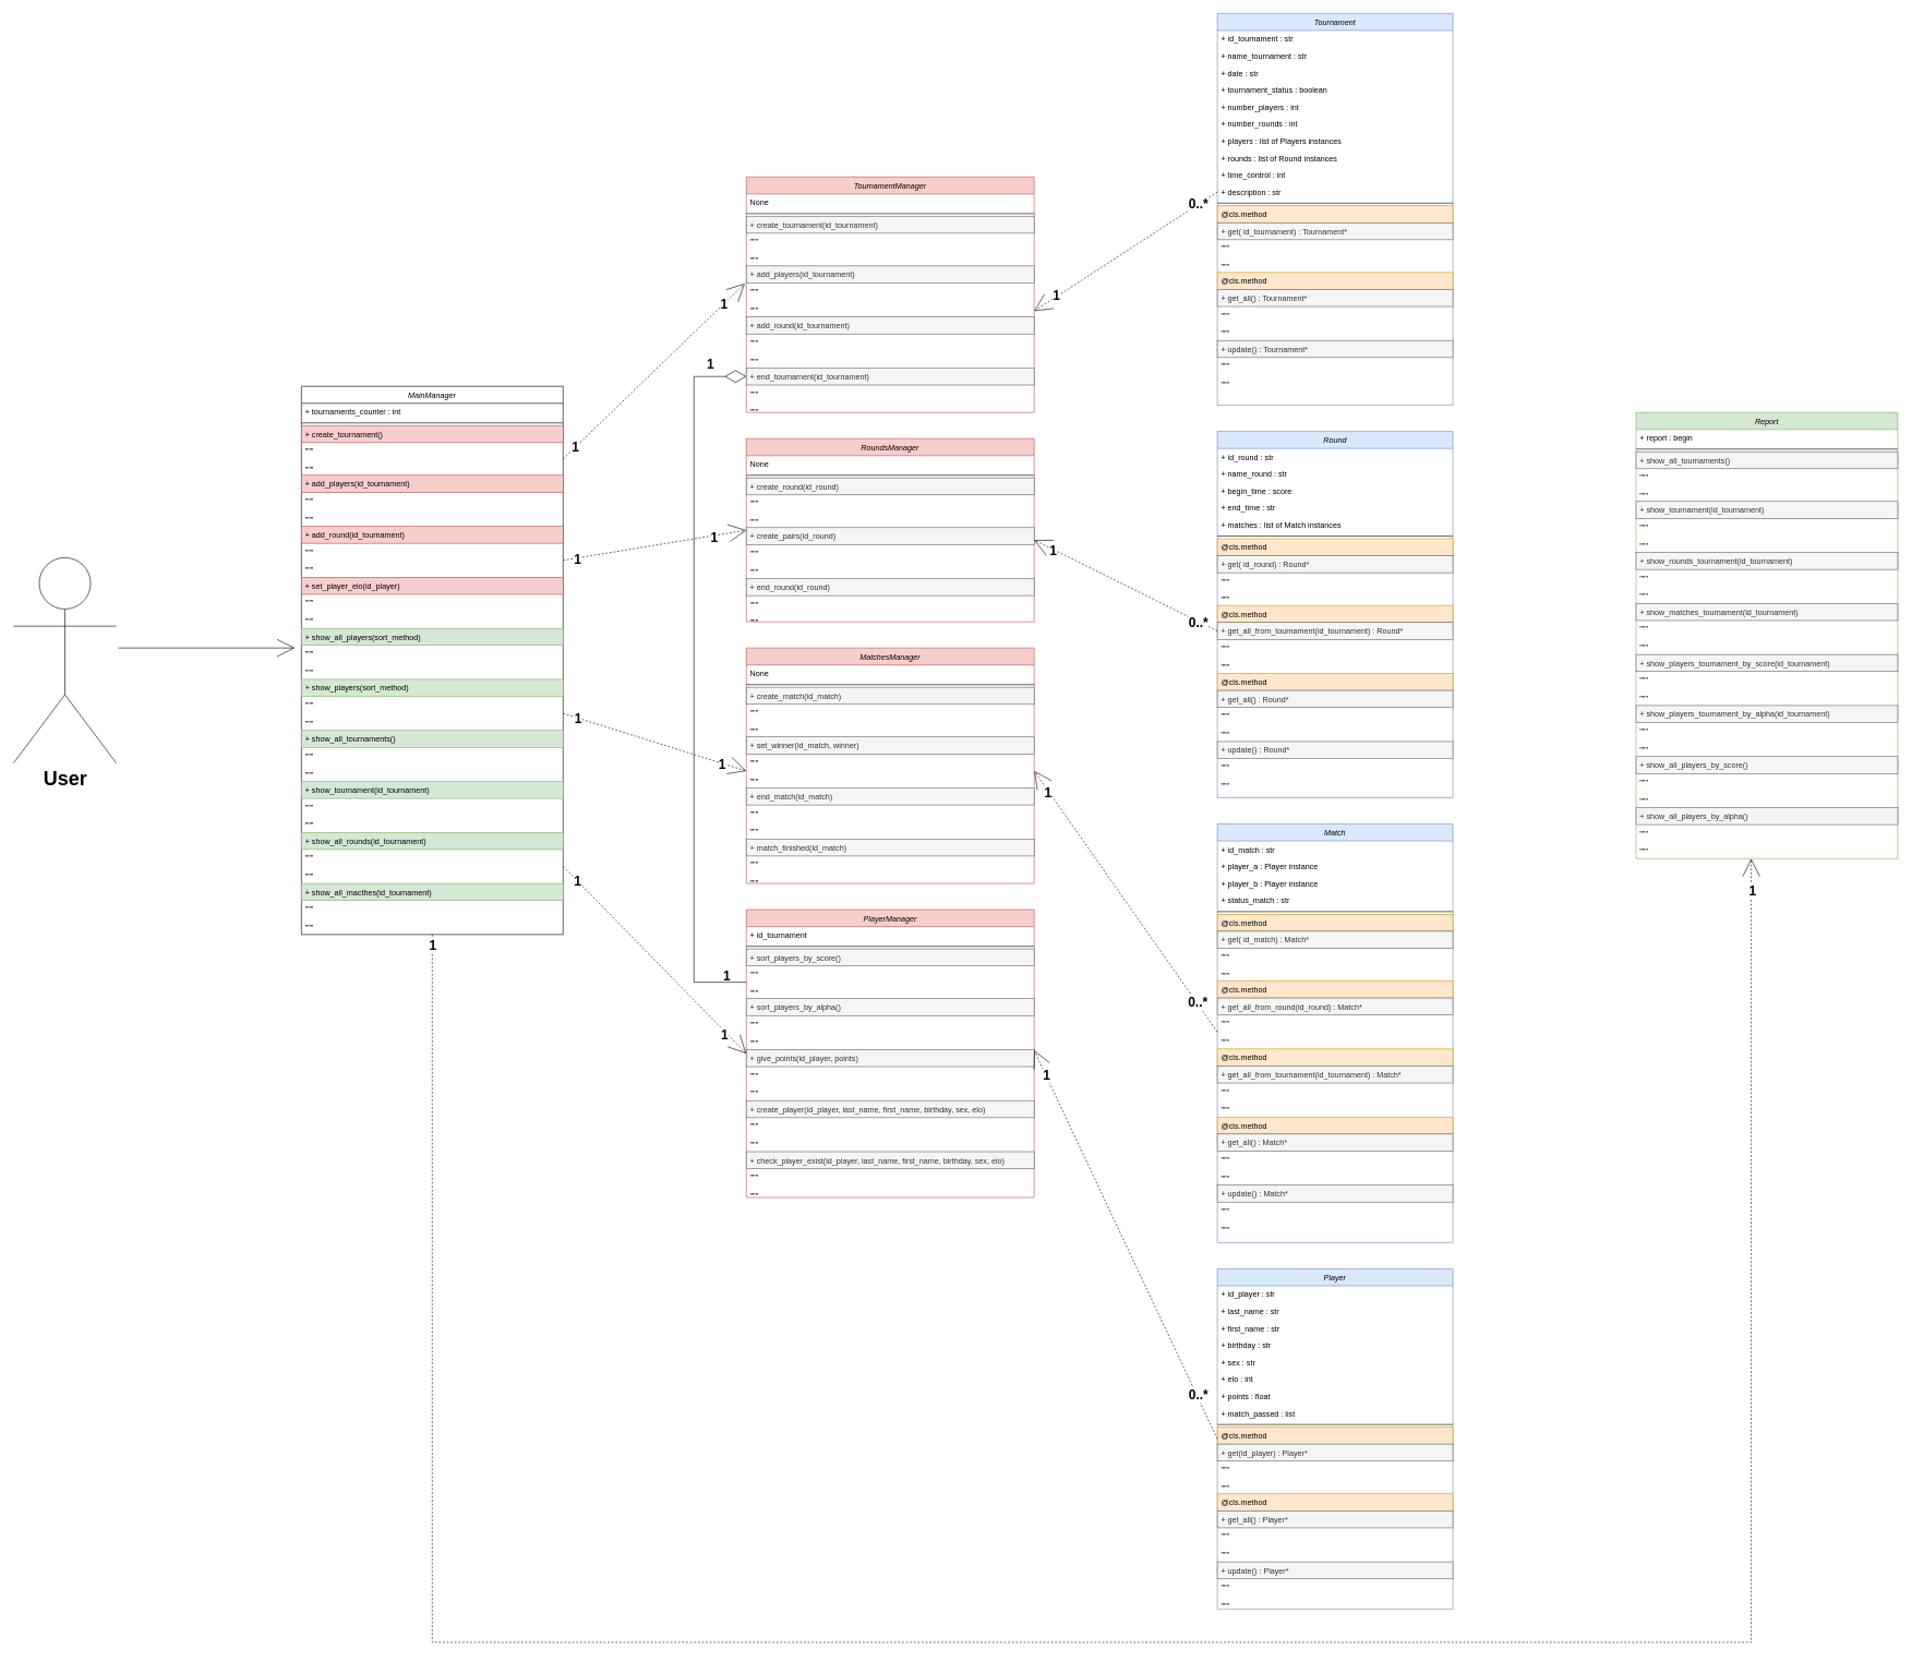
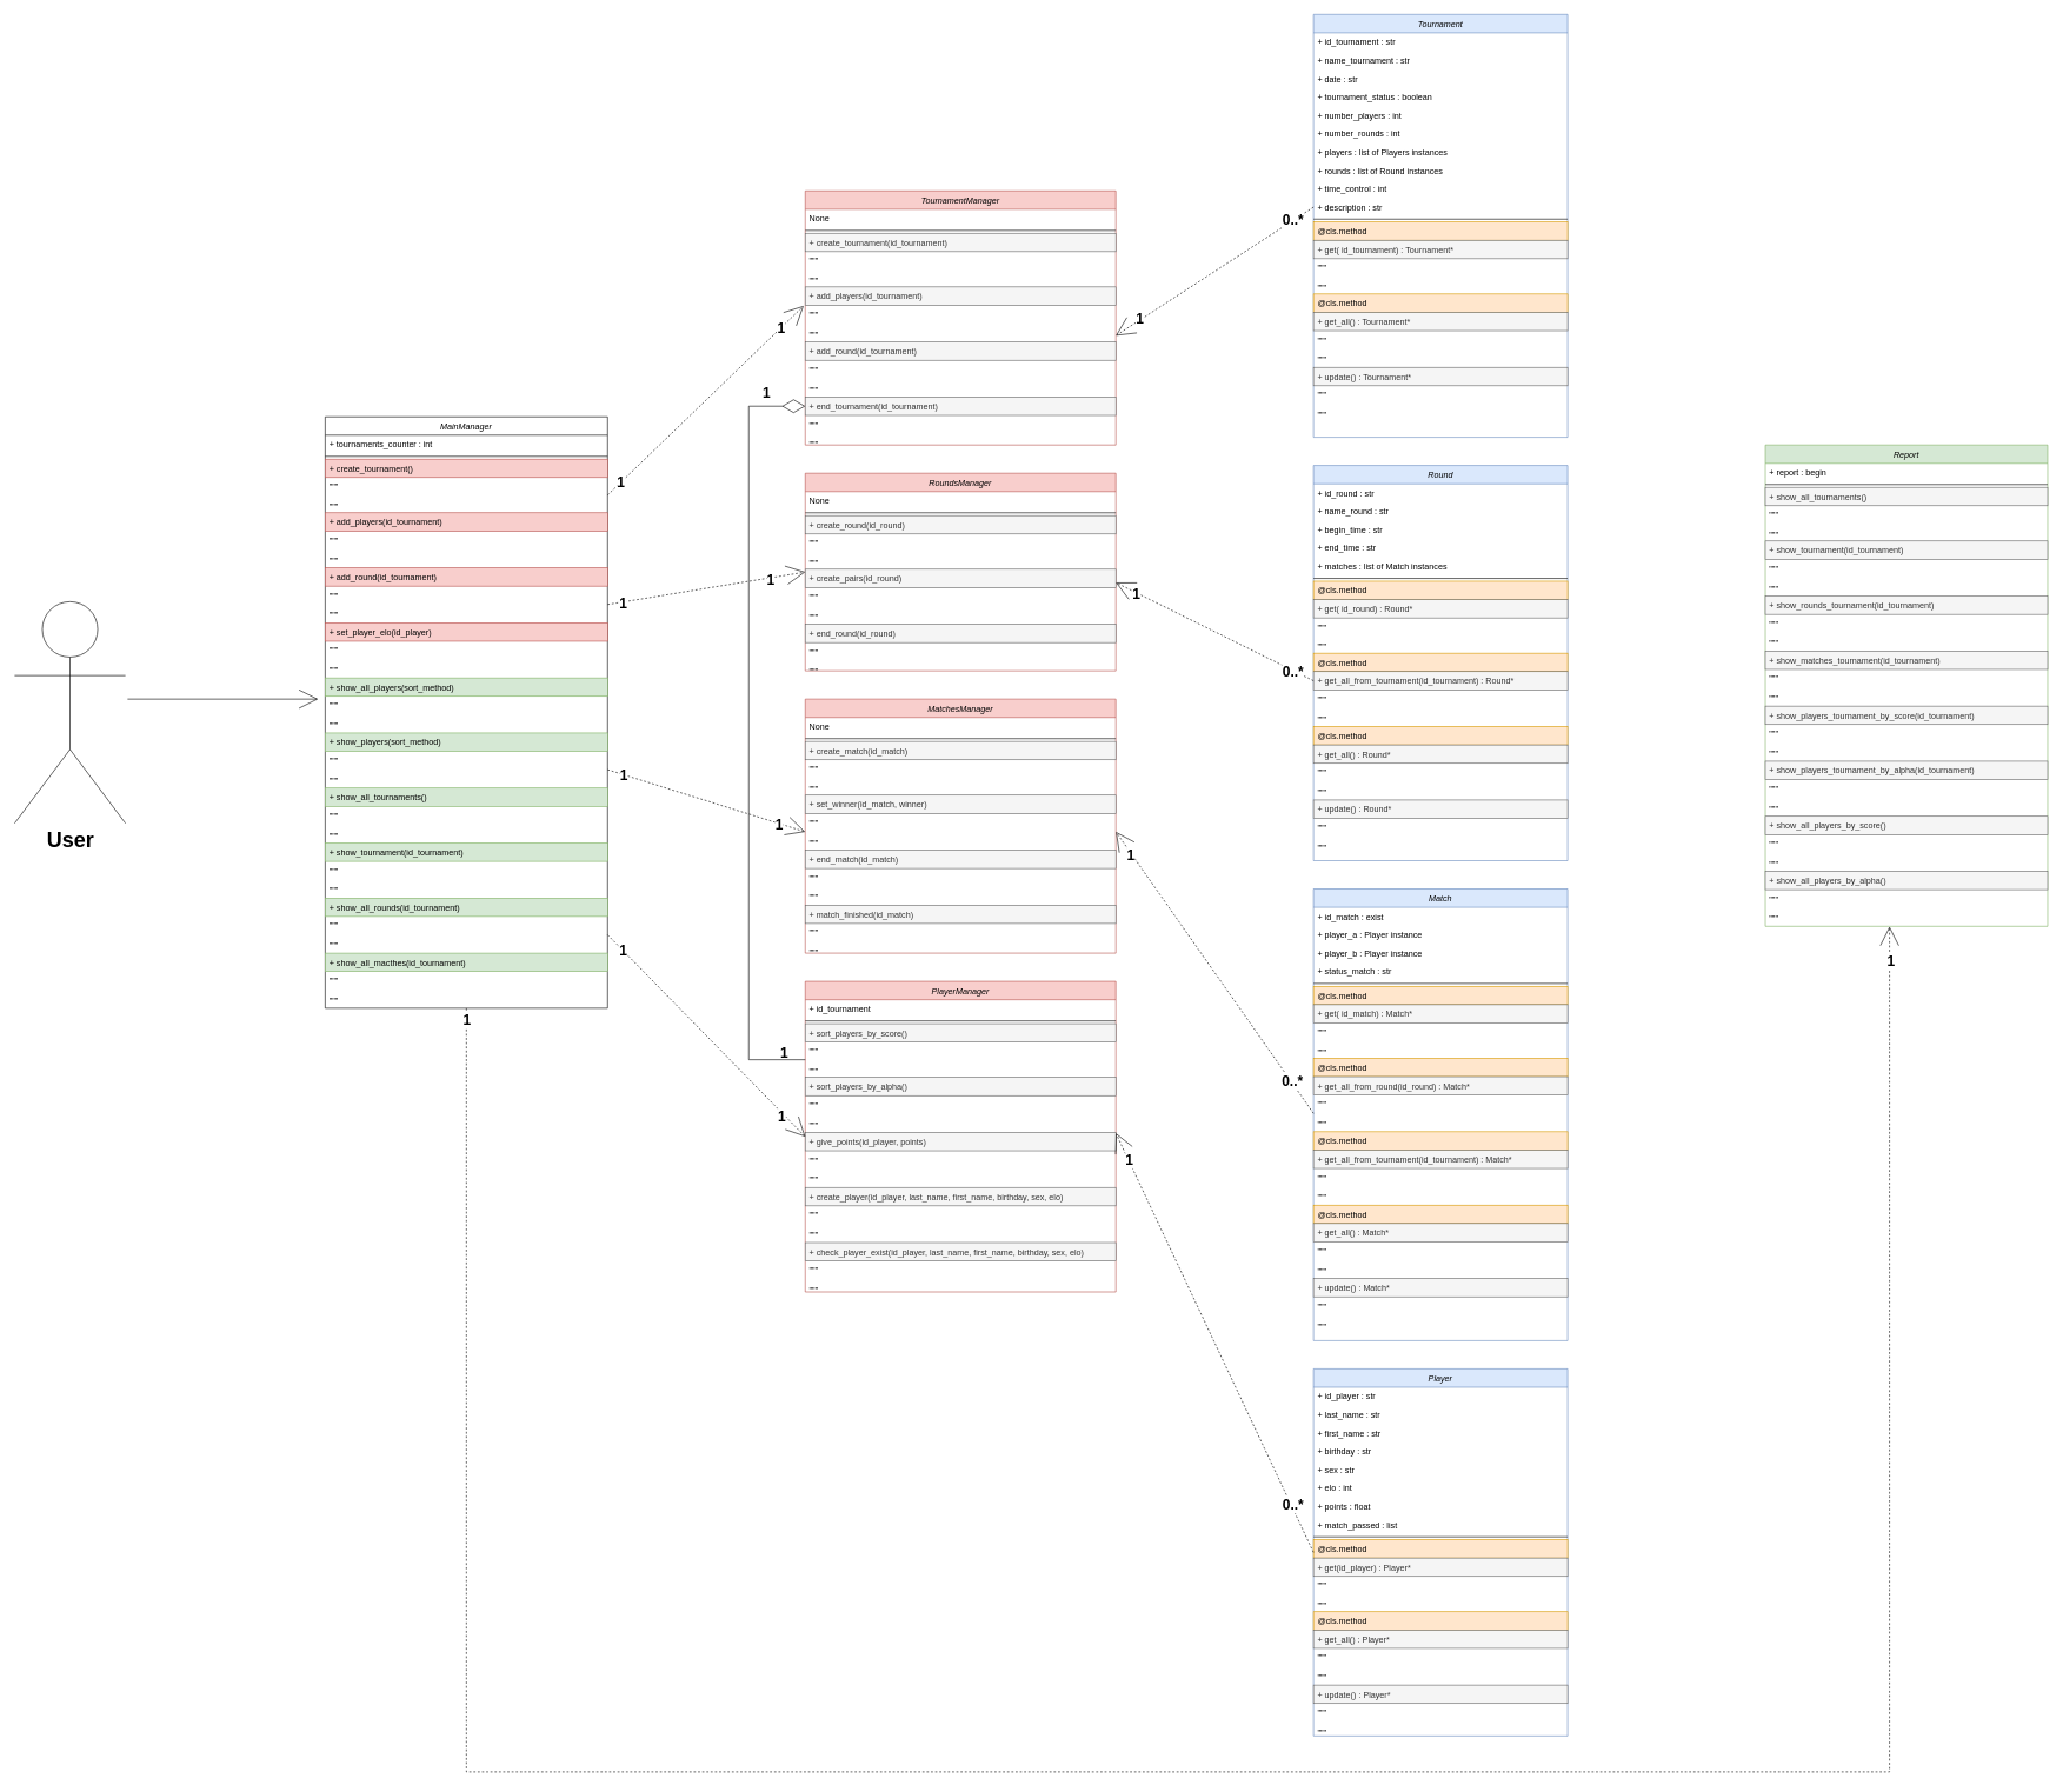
- <mxCell id="25" value="+ begin_time : score" style="text;align=left;verticalAlign=top;spacingLeft=4;spacingRight=4;overflow=hidden;rotatable=0;points=[[0,0.5],[1,0.5]];portConstraint=eastwest;rounded=0;shadow=0;html=0;" vertex="1" parent="22"><mxGeometry y="78" width="360" height="26" as="geometry" /></mxCell>
+ <mxCell id="25" value="+ begin_time : str" style="text;align=left;verticalAlign=top;spacingLeft=4;spacingRight=4;overflow=hidden;rotatable=0;points=[[0,0.5],[1,0.5]];portConstraint=eastwest;rounded=0;shadow=0;html=0;" vertex="1" parent="22"><mxGeometry y="78" width="360" height="26" as="geometry" /></mxCell>
- <mxCell id="41" value="+ id_match : str" style="text;align=left;verticalAlign=top;spacingLeft=4;spacingRight=4;overflow=hidden;rotatable=0;points=[[0,0.5],[1,0.5]];portConstraint=eastwest;" vertex="1" parent="40"><mxGeometry y="26" width="360" height="26" as="geometry" /></mxCell>
+ <mxCell id="41" value="+ id_match : exist" style="text;align=left;verticalAlign=top;spacingLeft=4;spacingRight=4;overflow=hidden;rotatable=0;points=[[0,0.5],[1,0.5]];portConstraint=eastwest;" vertex="1" parent="40"><mxGeometry y="26" width="360" height="26" as="geometry" /></mxCell>
